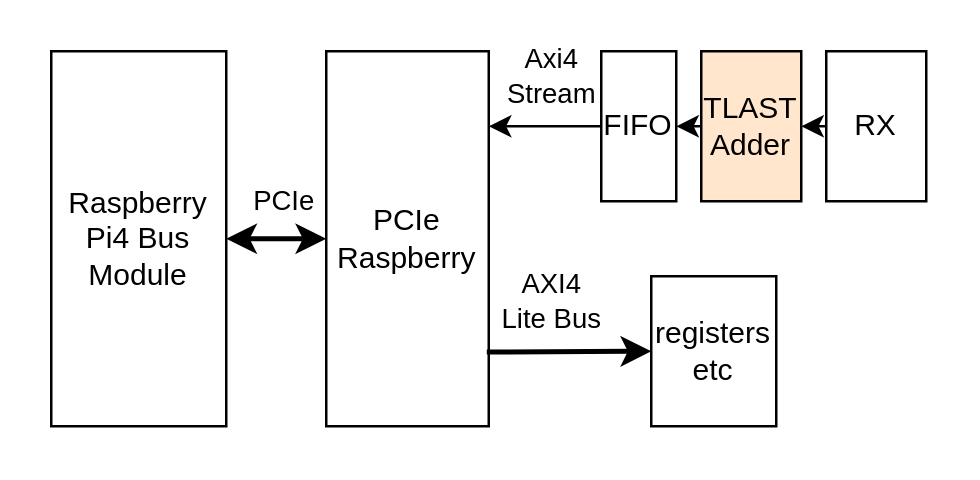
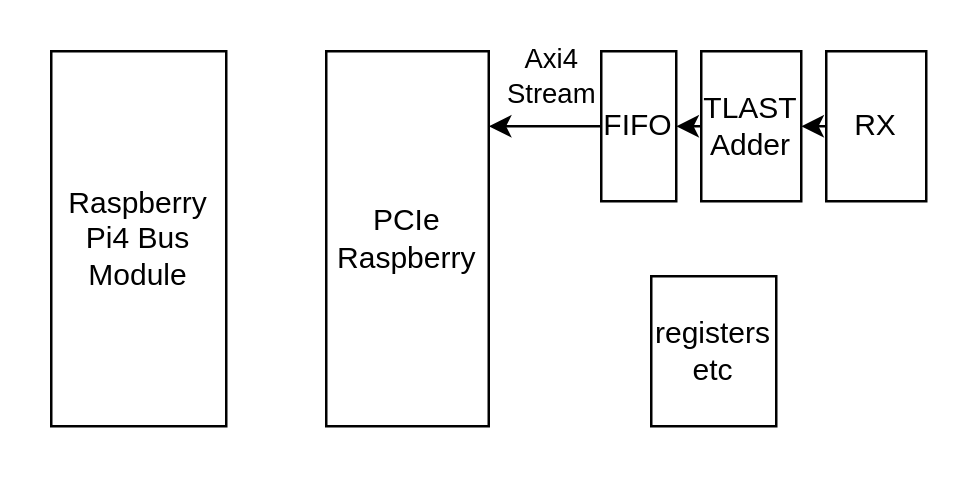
- <mxCell id="7" value="TLAST Adder" style="rounded=0;whiteSpace=wrap;html=1;fillColor=#ffe6cc;" parent="1" vertex="1"><mxGeometry x="280" y="20" width="40" height="60" as="geometry" /></mxCell>
+ <mxCell id="7" value="TLAST Adder" style="rounded=0;whiteSpace=wrap;html=1;" parent="1" vertex="1"><mxGeometry x="280" y="20" width="40" height="60" as="geometry" /></mxCell>
- <mxCell id="2" value="PCIe" style="edgeStyle=orthogonalEdgeStyle;rounded=0;orthogonalLoop=1;jettySize=auto;html=1;exitX=0;exitY=0.5;exitDx=0;exitDy=0;entryX=1;entryY=0.5;entryDx=0;entryDy=0;startArrow=classic;startFill=1;endArrow=classic;endFill=1;strokeWidth=2;" parent="1" source="3" target="4" edge="1"><mxGeometry x="-0.143" y="-15" relative="1" as="geometry"><mxPoint as="offset" /></mxGeometry></mxCell>
- <mxCell id="12" value="AXI4&lt;br&gt;Lite Bus" style="endArrow=classic;html=1;strokeWidth=2;exitX=0.988;exitY=0.802;exitDx=0;exitDy=0;exitPerimeter=0;entryX=0;entryY=0.5;entryDx=0;entryDy=0;" parent="1" source="3" target="11" edge="1"><mxGeometry x="-0.213" y="20" width="50" height="50" relative="1" as="geometry"><mxPoint x="210" y="180" as="sourcePoint" /><mxPoint x="260" y="130" as="targetPoint" /><mxPoint as="offset" /></mxGeometry></mxCell>
